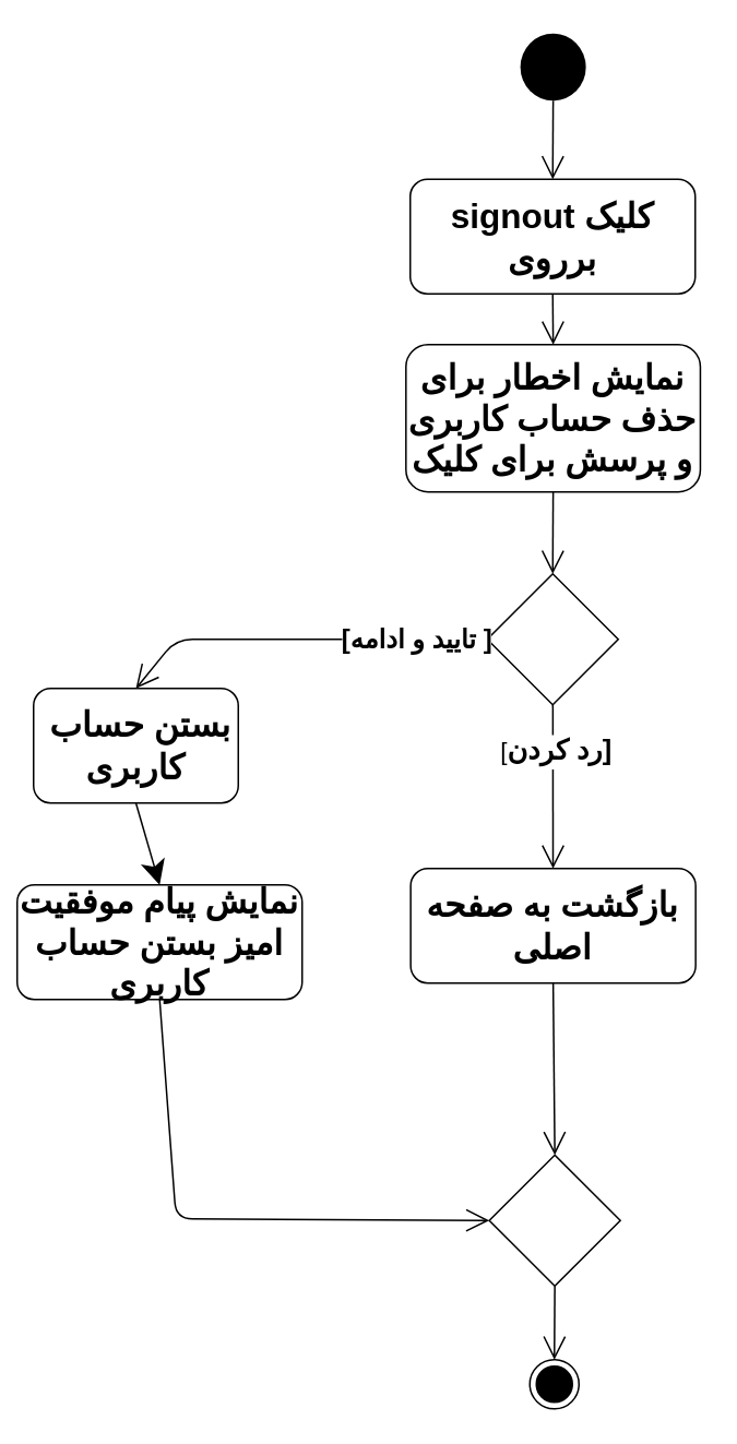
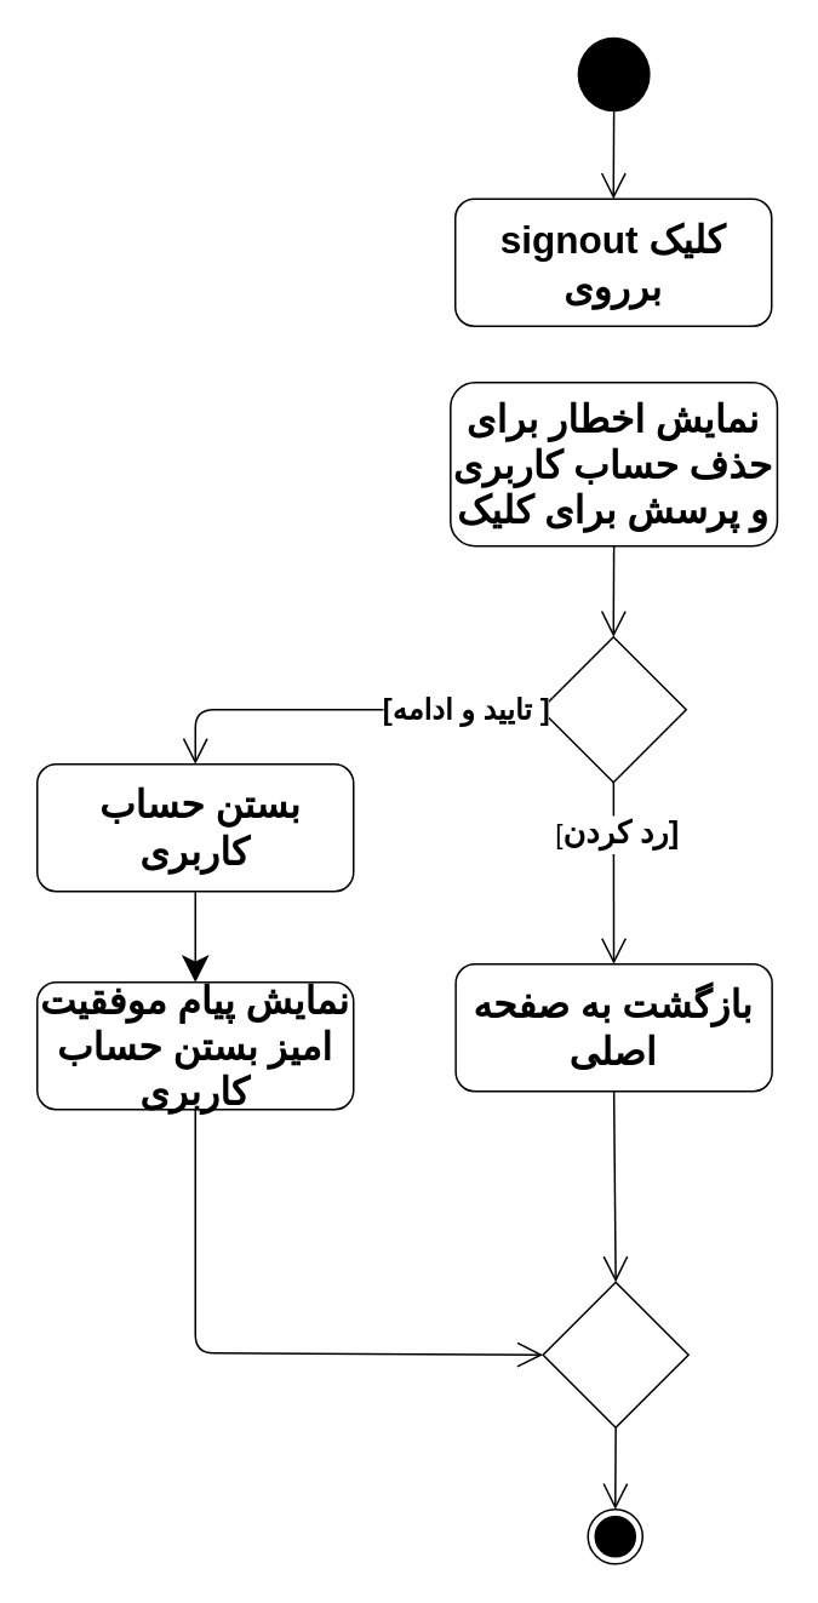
- <mxCell id="5" value="" style="endArrow=open;endFill=1;endSize=12;html=1;fontSize=21;exitX=0.5;exitY=1;exitDx=0;exitDy=0;entryX=0.5;entryY=0;entryDx=0;entryDy=0;" parent="1" source="4" target="11" edge="1"><mxGeometry width="160" relative="1" as="geometry"><mxPoint x="336" y="220" as="sourcePoint" /><mxPoint x="337" y="230" as="targetPoint" /></mxGeometry></mxCell>
- <mxCell id="17" value="&amp;nbsp;بستن حساب کاربری" style="shape=rect;html=1;rounded=1;whiteSpace=wrap;align=center;fontSize=21;fontStyle=1" parent="1" vertex="1"><mxGeometry x="20" y="420" width="125" height="70" as="geometry" /></mxCell>
+ <mxCell id="17" value="&amp;nbsp;بستن حساب کاربری" style="shape=rect;html=1;rounded=1;whiteSpace=wrap;align=center;fontSize=21;fontStyle=1" parent="1" vertex="1"><mxGeometry x="20" y="420" width="174" height="70" as="geometry" /></mxCell>
- <mxCell id="6" value="نمایش پیام موفقیت امیز بستن حساب کاربری" style="shape=rect;html=1;rounded=1;whiteSpace=wrap;align=center;fontSize=21;fontStyle=1" parent="1" vertex="1"><mxGeometry x="10" y="540" width="174" height="70" as="geometry" /></mxCell>
+ <mxCell id="6" value="نمایش پیام موفقیت امیز بستن حساب کاربری" style="shape=rect;html=1;rounded=1;whiteSpace=wrap;align=center;fontSize=21;fontStyle=1" parent="1" vertex="1"><mxGeometry x="20" y="540" width="174" height="70" as="geometry" /></mxCell>
